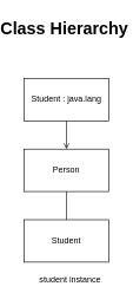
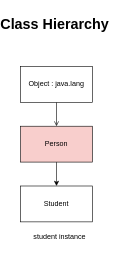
- <mxCell id="3" value="Student : java.lang" style="rounded=0;whiteSpace=wrap;html=1;" vertex="1" parent="1"><mxGeometry x="20" y="110" width="120" height="60" as="geometry" /></mxCell>
+ <mxCell id="3" value="Object : java.lang" style="rounded=0;whiteSpace=wrap;html=1;" vertex="1" parent="1"><mxGeometry x="20" y="110" width="120" height="60" as="geometry" /></mxCell>
- <mxCell id="6" value="Person" style="rounded=0;whiteSpace=wrap;html=1;" vertex="1" parent="1"><mxGeometry x="20" y="210" width="120" height="60" as="geometry" /></mxCell>
+ <mxCell id="6" value="Person" style="rounded=0;whiteSpace=wrap;html=1;fillColor=#f8cecc;" vertex="1" parent="1"><mxGeometry x="20" y="210" width="120" height="60" as="geometry" /></mxCell>
- <mxCell id="5" value="" style="edgeStyle=orthogonalEdgeStyle;rounded=0;orthogonalLoop=1;jettySize=auto;html=1;endArrow=none;" edge="1" parent="1" source="6" target="7"><mxGeometry relative="1" as="geometry" /></mxCell>
+ <mxCell id="5" value="" style="edgeStyle=orthogonalEdgeStyle;rounded=0;orthogonalLoop=1;jettySize=auto;html=1;" edge="1" parent="1" source="6" target="7"><mxGeometry relative="1" as="geometry" /></mxCell>
